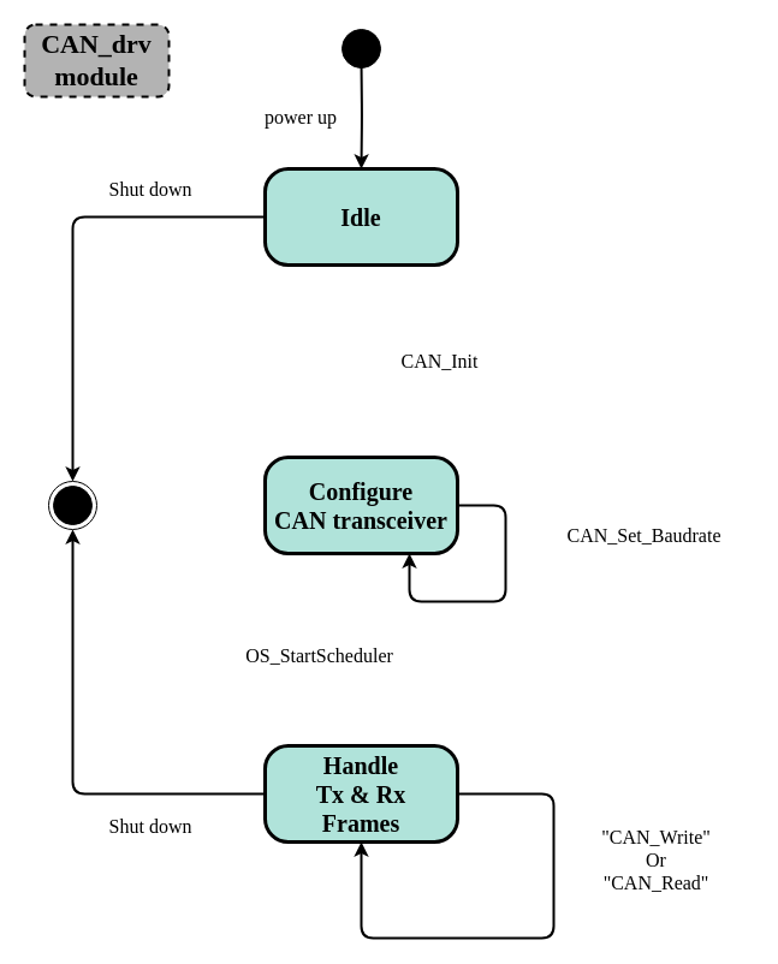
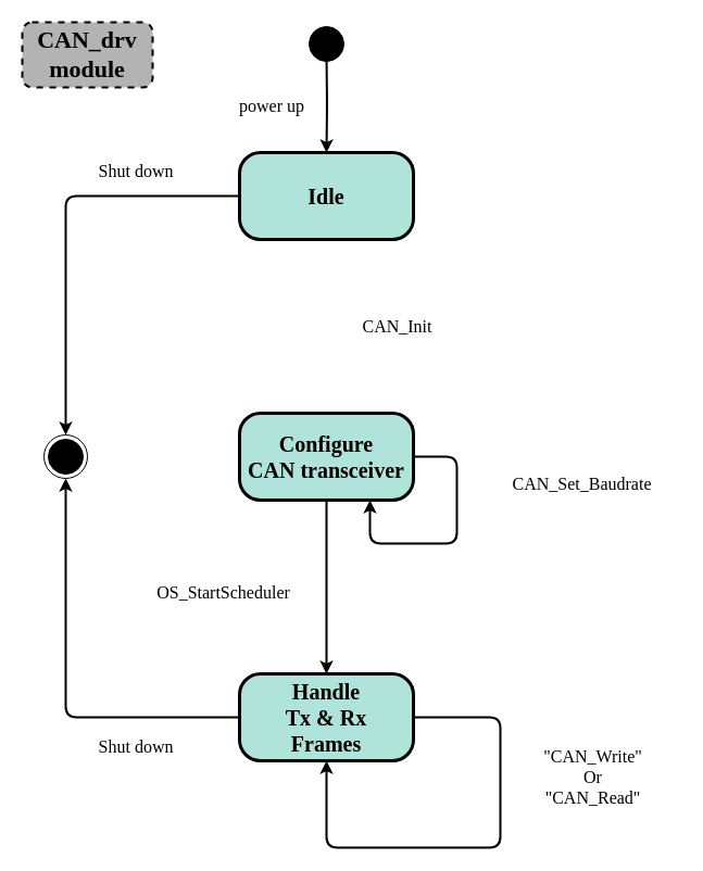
+ <mxCell id="16" style="edgeStyle=orthogonalEdgeStyle;rounded=0;orthogonalLoop=1;jettySize=auto;html=1;entryX=0.5;entryY=0;entryDx=0;entryDy=0;strokeWidth=2;" edge="1" parent="1" source="17" target="8"><mxGeometry relative="1" as="geometry" /></mxCell>
- <mxCell id="20" value="OS_StartScheduler" style="text;html=1;align=center;verticalAlign=middle;resizable=0;points=[];autosize=1;strokeColor=none;fillColor=none;fontSize=16;fontFamily=Lucida Console;" vertex="1" parent="1"><mxGeometry x="170" y="530" width="190" height="30" as="geometry" /></mxCell>
+ <mxCell id="20" value="OS_StartScheduler" style="text;html=1;align=center;verticalAlign=middle;resizable=0;points=[];autosize=1;strokeColor=none;fillColor=none;fontSize=16;fontFamily=Lucida Console;" vertex="1" parent="1"><mxGeometry x="110" y="530" width="190" height="30" as="geometry" /></mxCell>
